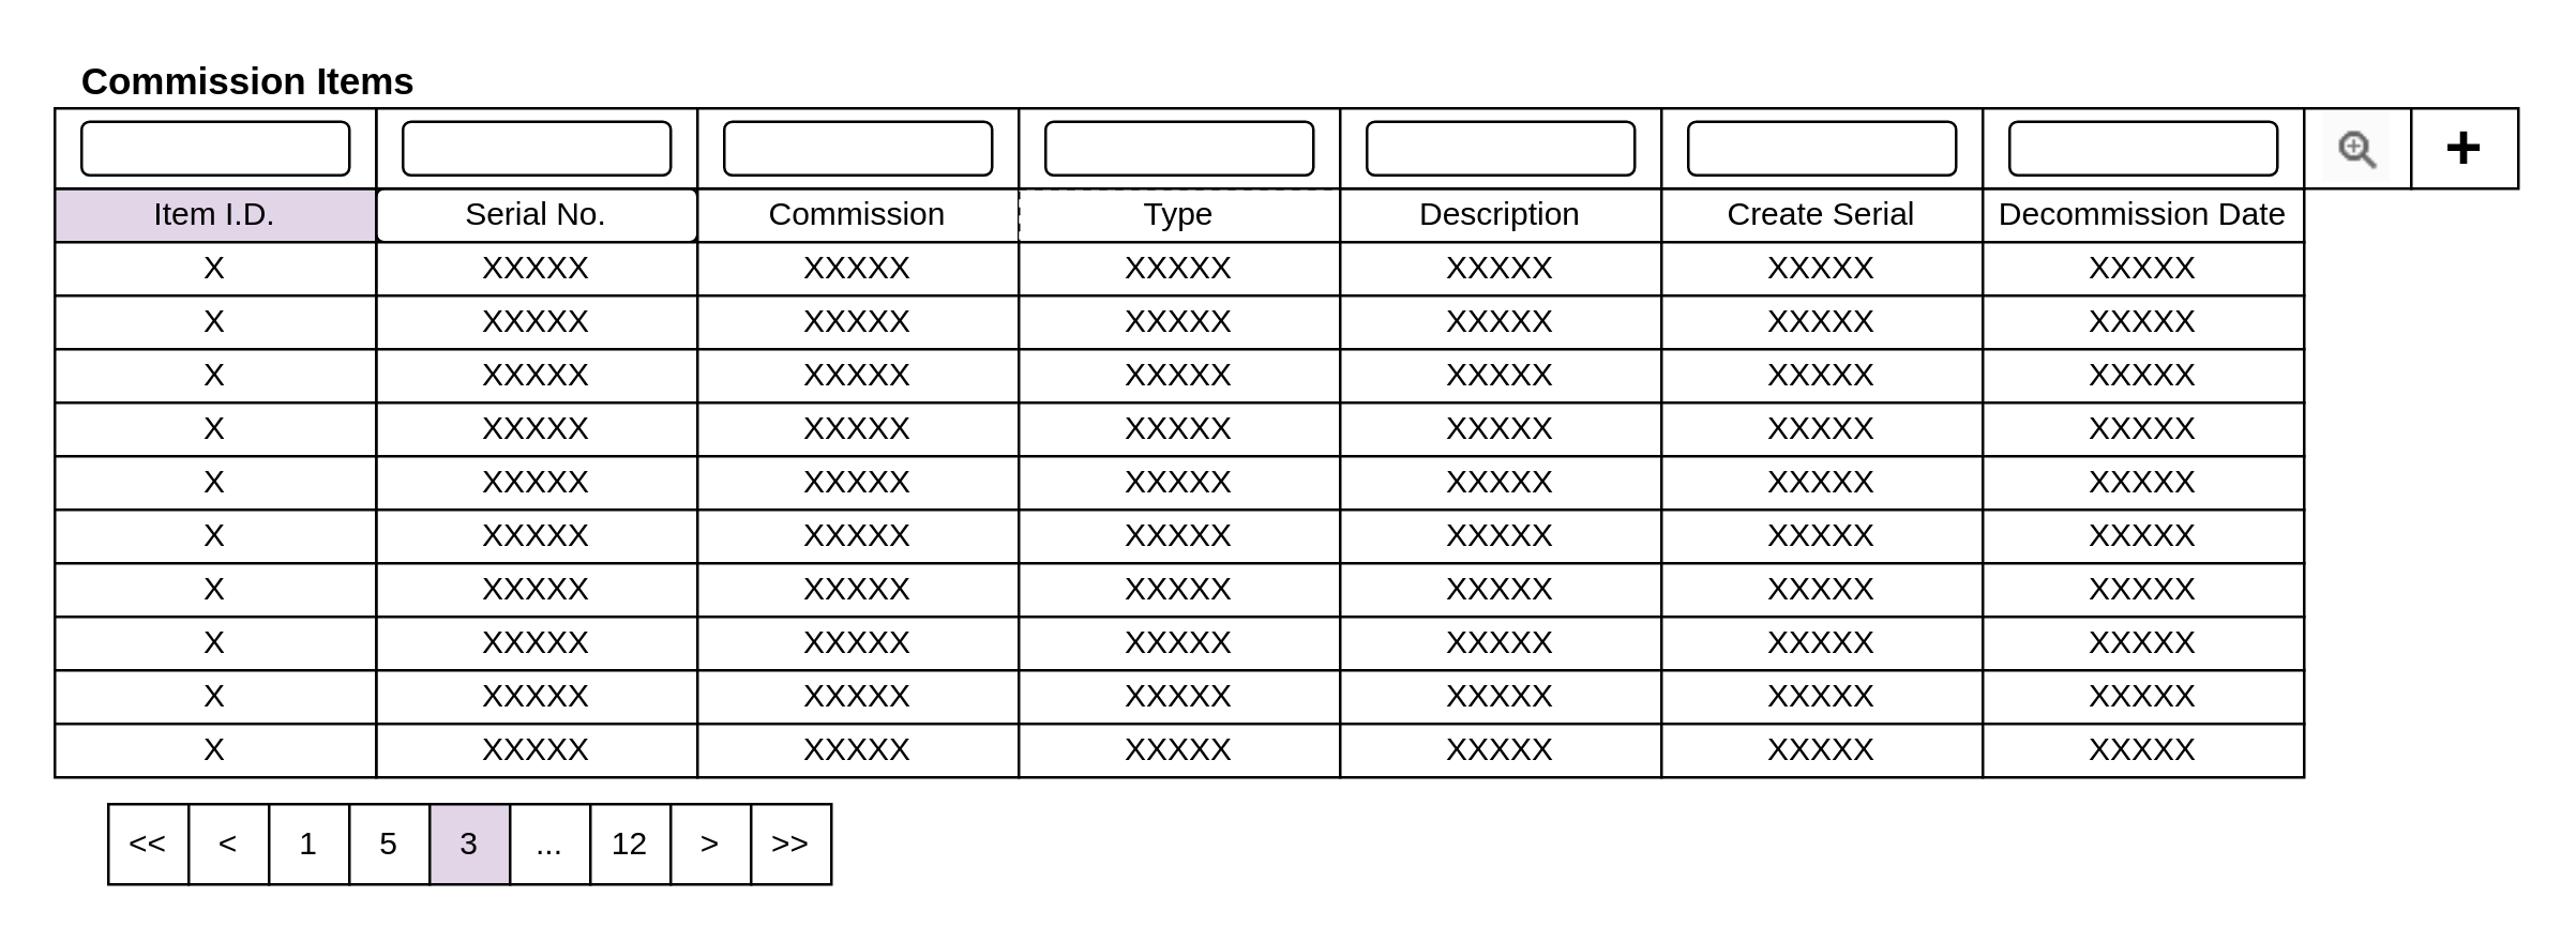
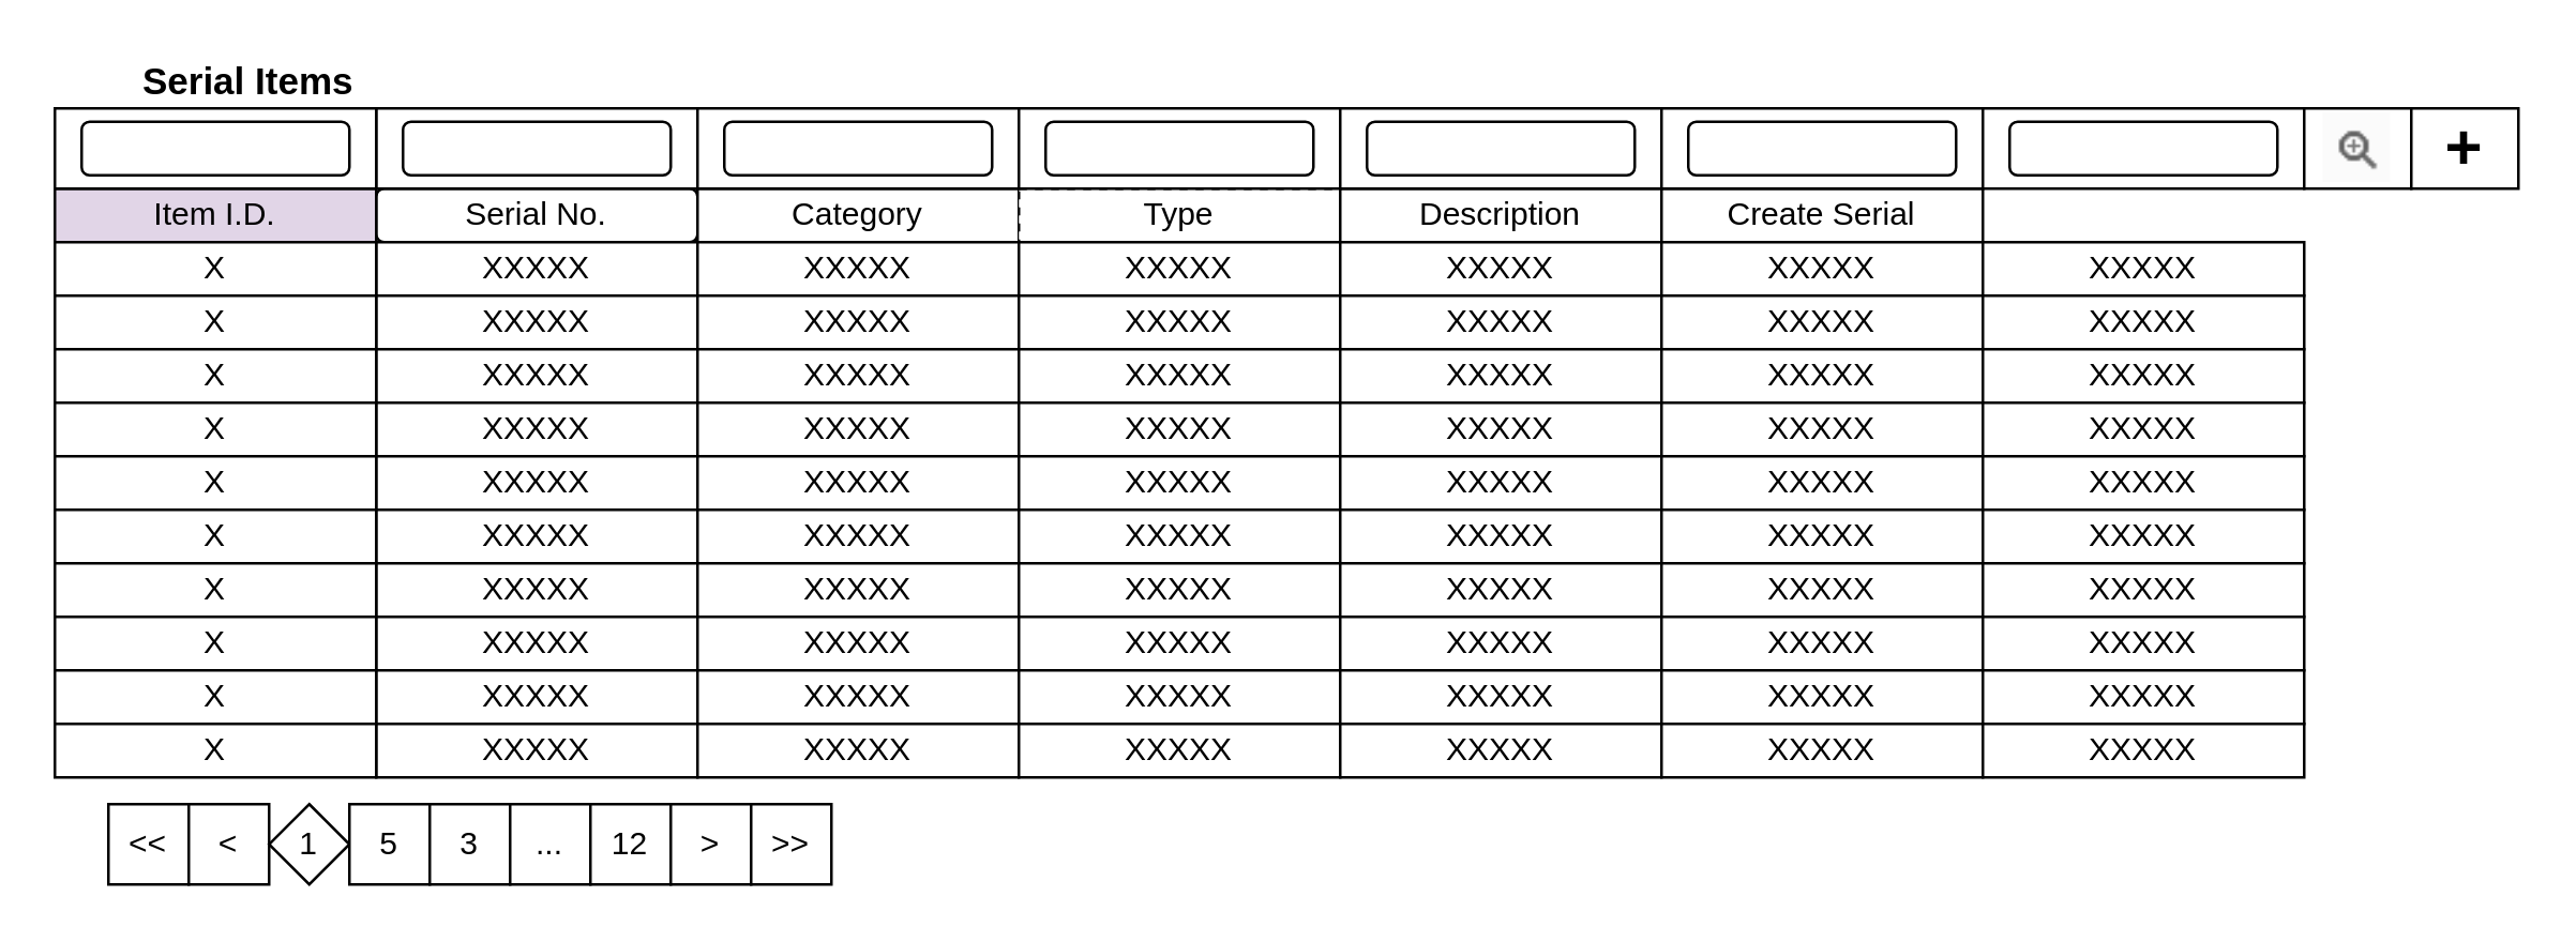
- <mxCell id="102" value="&lt;font style=&quot;font-size: 14px&quot;&gt;&lt;b&gt;Commission Items&lt;/b&gt;&lt;/font&gt;" style="text;html=1;strokeColor=none;fillColor=none;align=center;verticalAlign=middle;whiteSpace=wrap;rounded=0;" parent="1" vertex="1"><mxGeometry x="20" y="20" width="145" height="20" as="geometry" /></mxCell>
+ <mxCell id="102" value="&lt;font style=&quot;font-size: 14px&quot;&gt;&lt;b&gt;Serial Items&lt;/b&gt;&lt;/font&gt;" style="text;html=1;strokeColor=none;fillColor=none;align=center;verticalAlign=middle;whiteSpace=wrap;rounded=0;" parent="1" vertex="1"><mxGeometry x="20" y="20" width="145" height="20" as="geometry" /></mxCell>
- <mxCell id="4" value="Commission" style="rounded=0;whiteSpace=wrap;html=1;" parent="1" vertex="1"><mxGeometry x="260" y="70" width="120" height="20" as="geometry" /></mxCell>
+ <mxCell id="4" value="Category" style="rounded=0;whiteSpace=wrap;html=1;" parent="1" vertex="1"><mxGeometry x="260" y="70" width="120" height="20" as="geometry" /></mxCell>
- <mxCell id="8" value="Decommission Date" style="rounded=0;whiteSpace=wrap;html=1;" parent="1" vertex="1"><mxGeometry x="740" y="70" width="120" height="20" as="geometry" /></mxCell>
- <mxCell id="97" value="1" style="whiteSpace=wrap;html=1;aspect=fixed;" parent="1" vertex="1"><mxGeometry x="100" y="300" width="30" height="30" as="geometry" /></mxCell>
+ <mxCell id="97" value="1" style="rhombus;whiteSpace=wrap;html=1;aspect=fixed;" parent="1" vertex="1"><mxGeometry x="100" y="300" width="30" height="30" as="geometry" /></mxCell>
- <mxCell id="99" value="3" style="whiteSpace=wrap;html=1;aspect=fixed;fillColor=#e1d5e7;" parent="1" vertex="1"><mxGeometry x="160" y="300" width="30" height="30" as="geometry" /></mxCell>
+ <mxCell id="99" value="3" style="whiteSpace=wrap;html=1;aspect=fixed;" parent="1" vertex="1"><mxGeometry x="160" y="300" width="30" height="30" as="geometry" /></mxCell>
